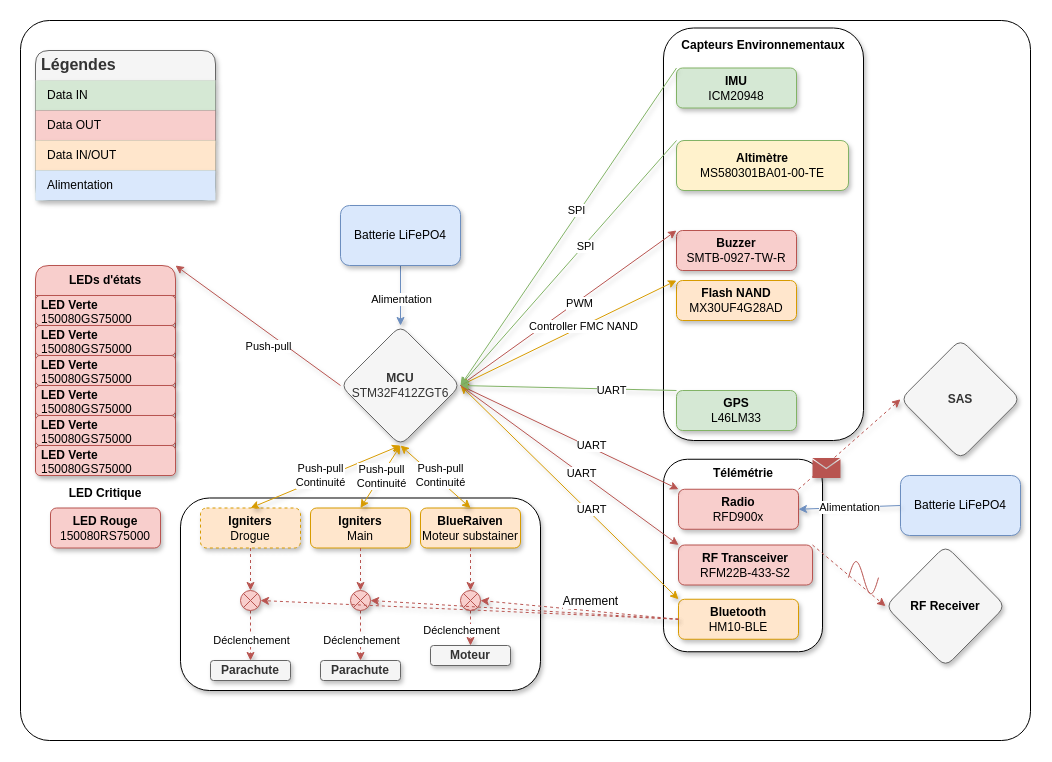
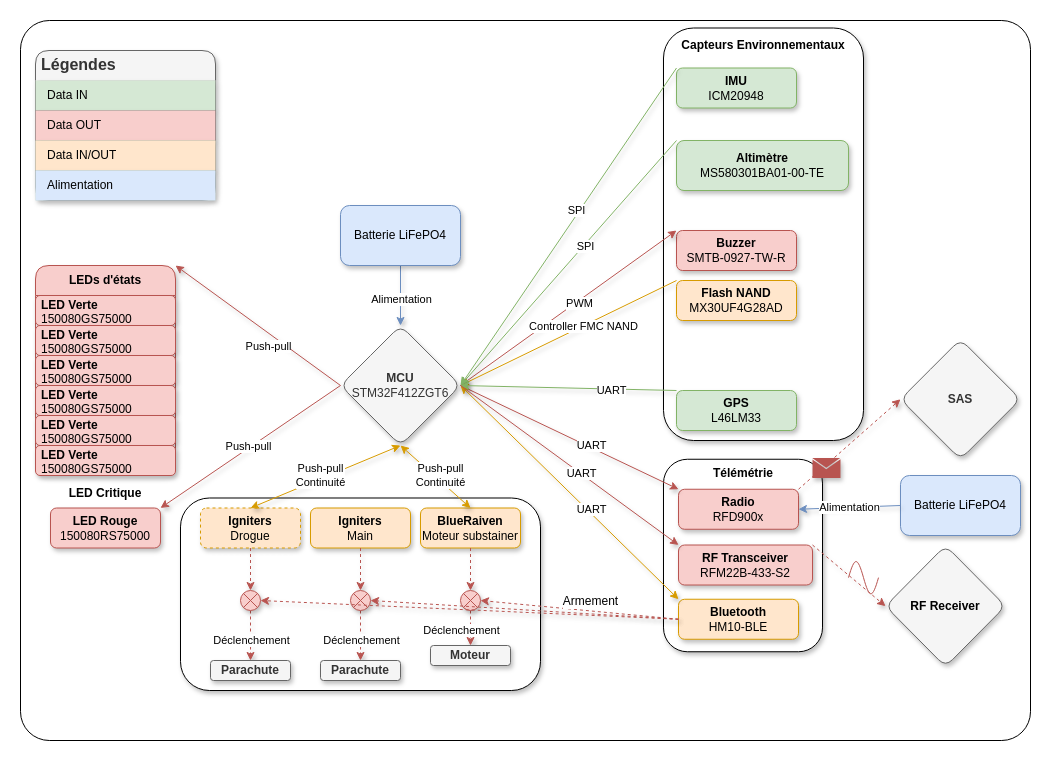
- <mxCell id="8" value="&lt;div&gt;&lt;b&gt;Altimètre&lt;/b&gt;&lt;/div&gt;&lt;div&gt;MS580301BA01-00-TE&lt;br&gt;&lt;/div&gt;" style="rounded=1;whiteSpace=wrap;html=1;shadow=1;fillColor=#fff2cc;strokeColor=#82b366;" parent="1" vertex="1"><mxGeometry x="676" y="140" width="172" height="50" as="geometry" /></mxCell>
+ <mxCell id="8" value="&lt;div&gt;&lt;b&gt;Altimètre&lt;/b&gt;&lt;/div&gt;&lt;div&gt;MS580301BA01-00-TE&lt;br&gt;&lt;/div&gt;" style="rounded=1;whiteSpace=wrap;html=1;shadow=1;fillColor=#d5e8d4;strokeColor=#82b366;" parent="1" vertex="1"><mxGeometry x="676" y="140" width="172" height="50" as="geometry" /></mxCell>
- <mxCell id="44" value="" style="endArrow=classic;startArrow=classic;html=1;rounded=0;entryX=0;entryY=0;entryDx=0;entryDy=0;exitX=1;exitY=0.5;exitDx=0;exitDy=0;fillColor=#ffe6cc;strokeColor=#d79b00;shadow=1;" parent="1" source="6" target="9" edge="1"><mxGeometry width="50" height="50" relative="1" as="geometry"><mxPoint x="390" y="430" as="sourcePoint" /><mxPoint x="440" y="380" as="targetPoint" /></mxGeometry></mxCell>
+ <mxCell id="44" value="" style="endArrow=none;startArrow=classic;html=1;rounded=0;entryX=0;entryY=0;entryDx=0;entryDy=0;exitX=1;exitY=0.5;exitDx=0;exitDy=0;fillColor=#ffe6cc;strokeColor=#d79b00;shadow=1;" parent="1" source="6" target="9" edge="1"><mxGeometry width="50" height="50" relative="1" as="geometry"><mxPoint x="390" y="430" as="sourcePoint" /><mxPoint x="440" y="380" as="targetPoint" /></mxGeometry></mxCell>
+ <mxCell id="30" value="" style="endArrow=classic;html=1;rounded=0;exitX=0;exitY=0.5;exitDx=0;exitDy=0;entryX=1;entryY=0;entryDx=0;entryDy=0;shadow=1;fillColor=#f8cecc;strokeColor=#b85450;" parent="1" source="6" target="12" edge="1"><mxGeometry width="50" height="50" relative="1" as="geometry"><mxPoint x="390" y="430" as="sourcePoint" /><mxPoint x="440" y="380" as="targetPoint" /></mxGeometry></mxCell>
+ <mxCell id="31" value="Push-pull" style="edgeLabel;html=1;align=center;verticalAlign=middle;resizable=0;points=[];" parent="30" vertex="1" connectable="0"><mxGeometry x="0.014" y="-2" relative="1" as="geometry"><mxPoint as="offset" /></mxGeometry></mxCell>
- <mxCell id="83" value="" style="endArrow=classic;startArrow=classic;html=1;rounded=0;entryX=0.5;entryY=1;entryDx=0;entryDy=0;exitX=0.5;exitY=0;exitDx=0;exitDy=0;fillColor=#ffe6cc;strokeColor=#d79b00;shadow=1;" parent="1" source="47" target="6" edge="1"><mxGeometry width="50" height="50" relative="1" as="geometry"><mxPoint x="260" y="518" as="sourcePoint" /><mxPoint x="410" y="455" as="targetPoint" /></mxGeometry></mxCell>
- <mxCell id="84" value="Push-pull&lt;div&gt;Continuité&lt;/div&gt;" style="edgeLabel;html=1;align=center;verticalAlign=middle;resizable=0;points=[];" parent="83" vertex="1" connectable="0"><mxGeometry x="0.562" y="1" relative="1" as="geometry"><mxPoint x="-10" y="17" as="offset" /></mxGeometry></mxCell>
